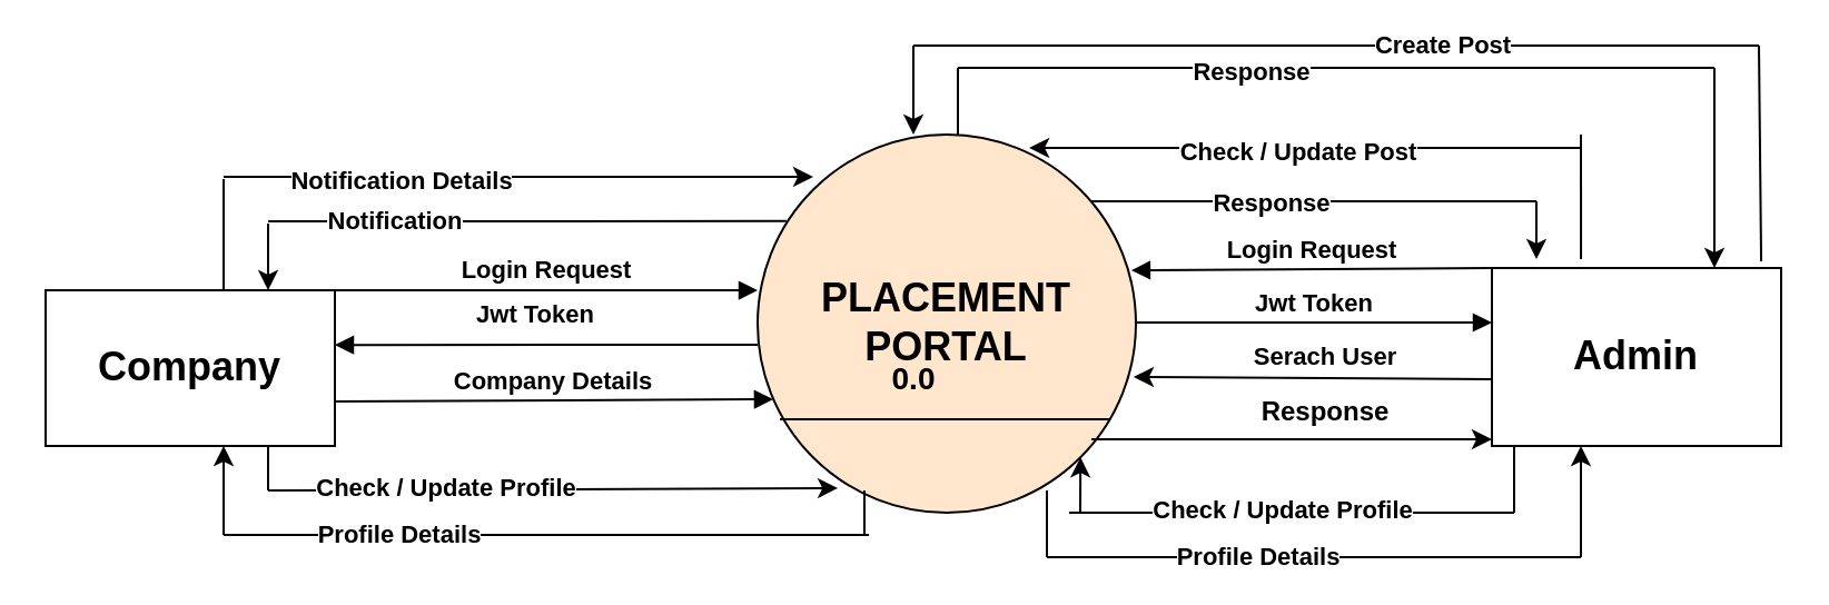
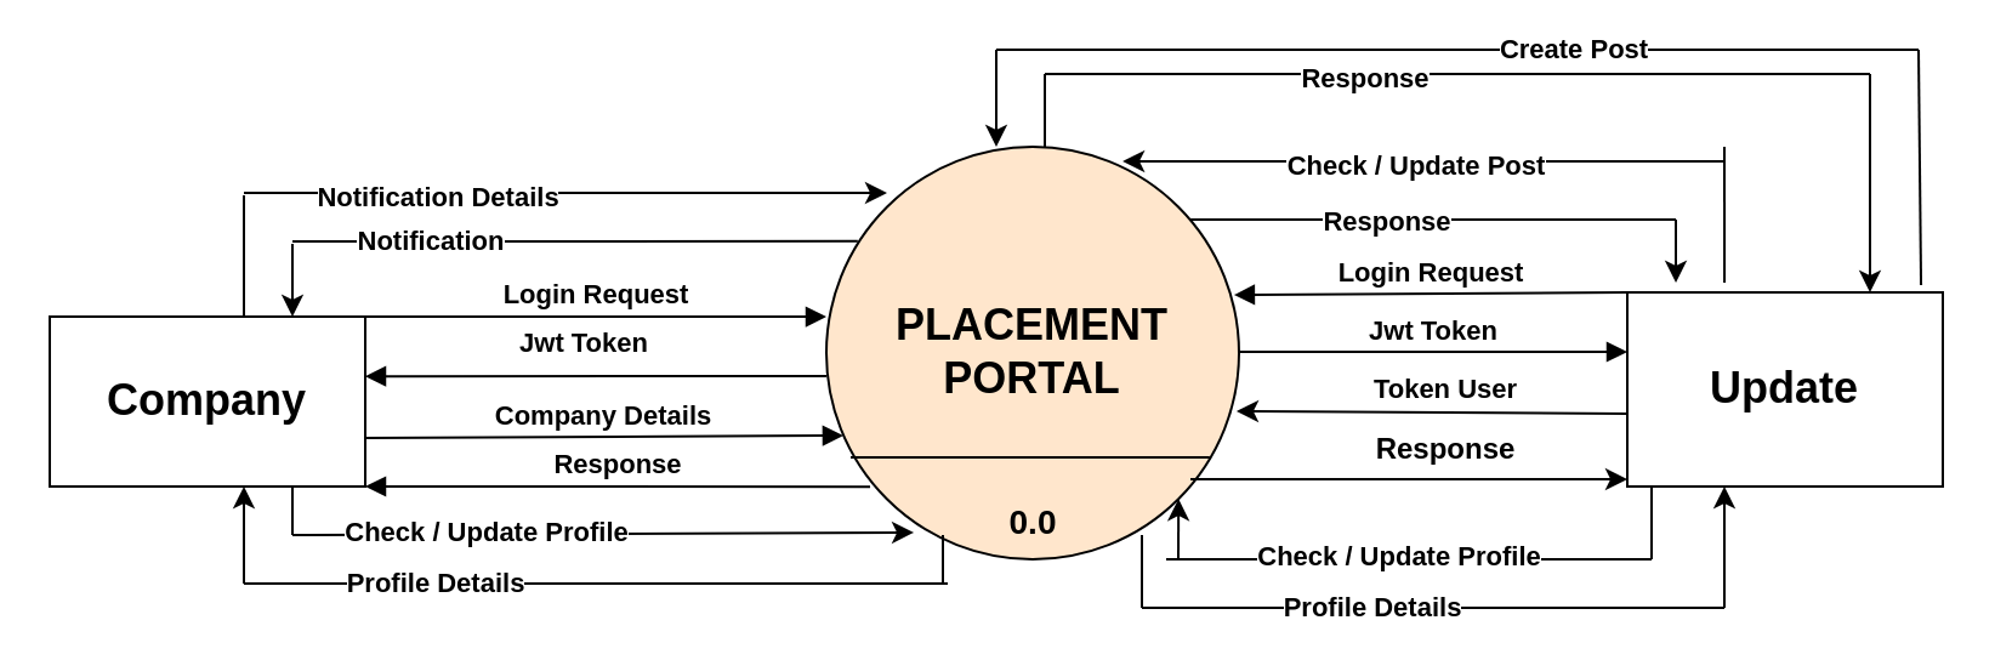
- <mxCell id="26" value="&lt;font style=&quot;font-size: 11px;&quot;&gt;&lt;b&gt;Serach User&lt;/b&gt;&lt;/font&gt;" style="text;html=1;align=center;verticalAlign=middle;resizable=0;points=[];autosize=1;strokeColor=none;fillColor=none;" parent="1" vertex="1"><mxGeometry x="550" y="145" width="90" height="30" as="geometry" /></mxCell>
+ <mxCell id="26" value="&lt;font style=&quot;font-size: 11px;&quot;&gt;&lt;b&gt;Token User&lt;/b&gt;&lt;/font&gt;" style="text;html=1;align=center;verticalAlign=middle;resizable=0;points=[];autosize=1;strokeColor=none;fillColor=none;" parent="1" vertex="1"><mxGeometry x="550" y="145" width="90" height="30" as="geometry" /></mxCell>
- <mxCell id="4" value="&lt;font style=&quot;font-size: 18px;&quot;&gt;&lt;b&gt;Admin&lt;/b&gt;&lt;/font&gt;" style="whiteSpace=wrap;html=1;align=center;" parent="1" vertex="1"><mxGeometry x="670" y="120" width="130" height="80" as="geometry" /></mxCell>
+ <mxCell id="4" value="&lt;font style=&quot;font-size: 18px;&quot;&gt;&lt;b&gt;Update&lt;/b&gt;&lt;/font&gt;" style="whiteSpace=wrap;html=1;align=center;" parent="1" vertex="1"><mxGeometry x="670" y="120" width="130" height="80" as="geometry" /></mxCell>
- <mxCell id="23" value="&lt;font style=&quot;font-size: 14px;&quot;&gt;&lt;b&gt;0.0&lt;/b&gt;&lt;/font&gt;" style="text;html=1;align=center;verticalAlign=middle;resizable=0;points=[];autosize=1;strokeColor=none;fillColor=none;" parent="1" vertex="1"><mxGeometry x="390" y="155" width="40" height="30" as="geometry" /></mxCell>
+ <mxCell id="23" value="&lt;font style=&quot;font-size: 14px;&quot;&gt;&lt;b&gt;0.0&lt;/b&gt;&lt;/font&gt;" style="text;html=1;align=center;verticalAlign=middle;resizable=0;points=[];autosize=1;strokeColor=none;fillColor=none;" parent="1" vertex="1"><mxGeometry x="405" y="200" width="40" height="30" as="geometry" /></mxCell>
+ <mxCell id="9" value="&lt;b&gt;Response&lt;/b&gt;" style="html=1;verticalAlign=bottom;endArrow=block;curved=0;rounded=0;entryX=1;entryY=1;entryDx=0;entryDy=0;exitX=0.106;exitY=0.824;exitDx=0;exitDy=0;exitPerimeter=0;" parent="1" source="2" target="3" edge="1"><mxGeometry width="80" relative="1" as="geometry"><mxPoint x="190" y="170" as="sourcePoint" /><mxPoint x="380" y="170" as="targetPoint" /></mxGeometry></mxCell>
